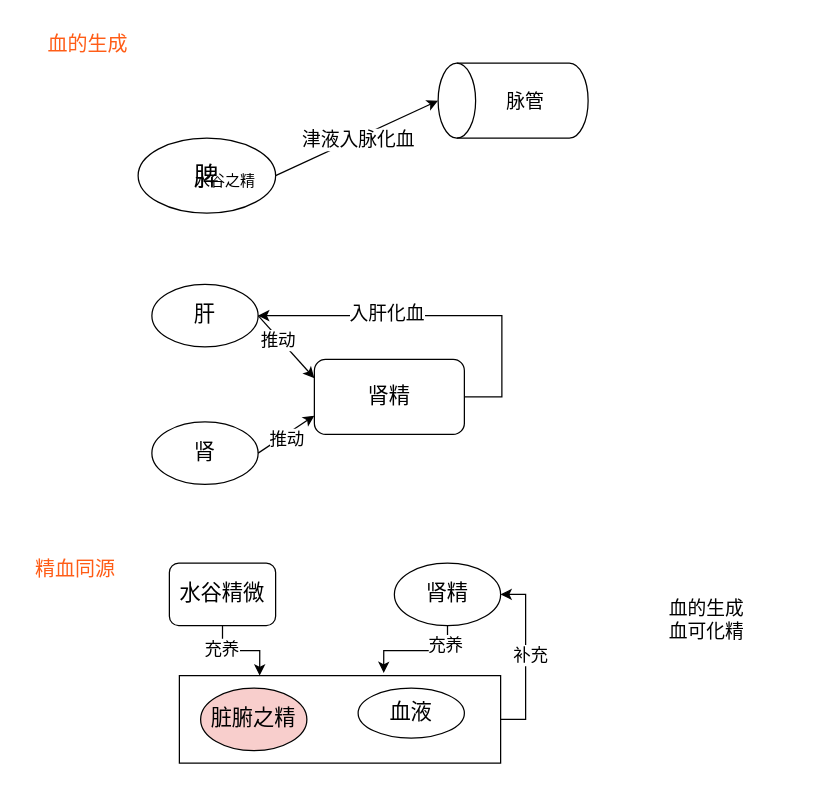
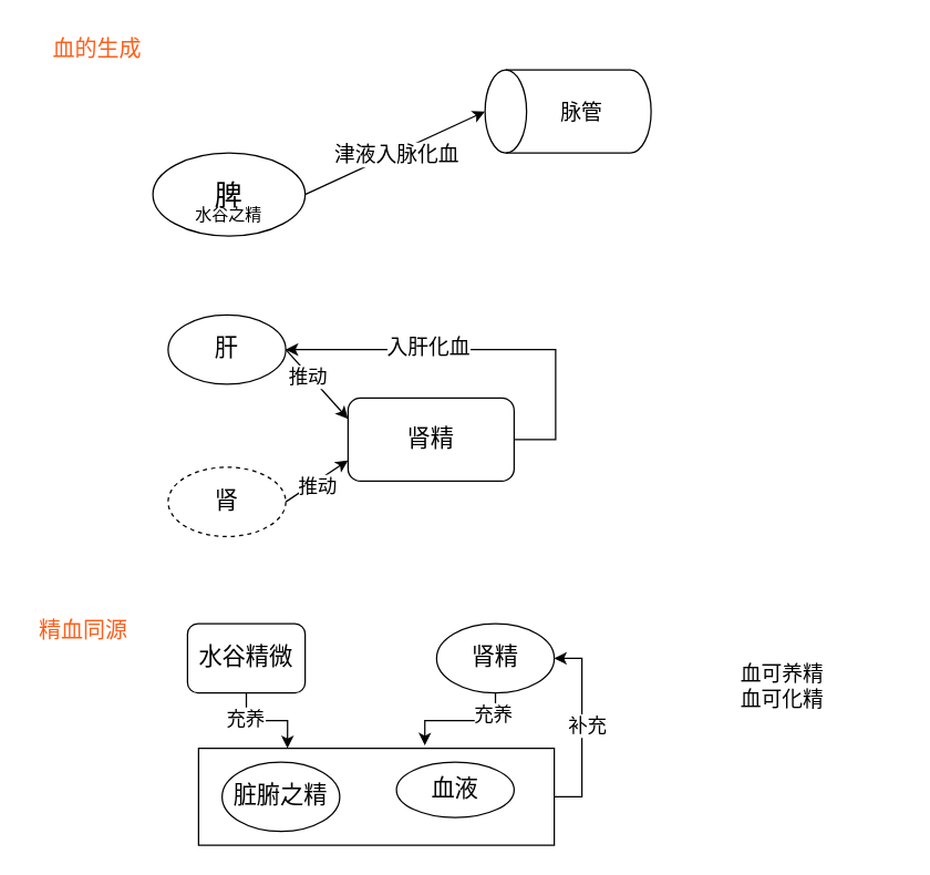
- <mxCell id="11" value="水谷之精" style="text;html=1;strokeColor=none;fillColor=none;align=center;verticalAlign=middle;whiteSpace=wrap;rounded=0;" vertex="1" parent="1"><mxGeometry x="150" y="130" width="60" height="30" as="geometry" /></mxCell>
+ <mxCell id="11" value="水谷之精" style="text;html=1;strokeColor=none;fillColor=none;align=center;verticalAlign=middle;whiteSpace=wrap;rounded=0;" vertex="1" parent="1"><mxGeometry x="135" y="140" width="60" height="30" as="geometry" /></mxCell>
- <mxCell id="13" value="肾" style="ellipse;whiteSpace=wrap;html=1;fontSize=17;" vertex="1" parent="1"><mxGeometry x="121" y="337" width="85" height="50" as="geometry" /></mxCell>
+ <mxCell id="13" value="肾" style="ellipse;whiteSpace=wrap;html=1;fontSize=17;dashed=1;" vertex="1" parent="1"><mxGeometry x="121" y="337" width="85" height="50" as="geometry" /></mxCell>
- <mxCell id="30" value="血的生成&lt;br&gt;血可化精" style="text;html=1;strokeColor=none;fillColor=none;align=center;verticalAlign=middle;whiteSpace=wrap;rounded=0;fontSize=15;" vertex="1" parent="1"><mxGeometry x="480" y="470" width="170" height="50" as="geometry" /></mxCell>
+ <mxCell id="30" value="血可养精&lt;br&gt;血可化精" style="text;html=1;strokeColor=none;fillColor=none;align=center;verticalAlign=middle;whiteSpace=wrap;rounded=0;fontSize=15;" vertex="1" parent="1"><mxGeometry x="480" y="470" width="170" height="50" as="geometry" /></mxCell>
- <mxCell id="24" value="脏腑之精" style="ellipse;whiteSpace=wrap;html=1;fontSize=17;fillColor=#f8cecc;" vertex="1" parent="1"><mxGeometry x="160" y="550" width="85" height="50" as="geometry" /></mxCell>
+ <mxCell id="24" value="脏腑之精" style="ellipse;whiteSpace=wrap;html=1;fontSize=17;" vertex="1" parent="1"><mxGeometry x="160" y="550" width="85" height="50" as="geometry" /></mxCell>
